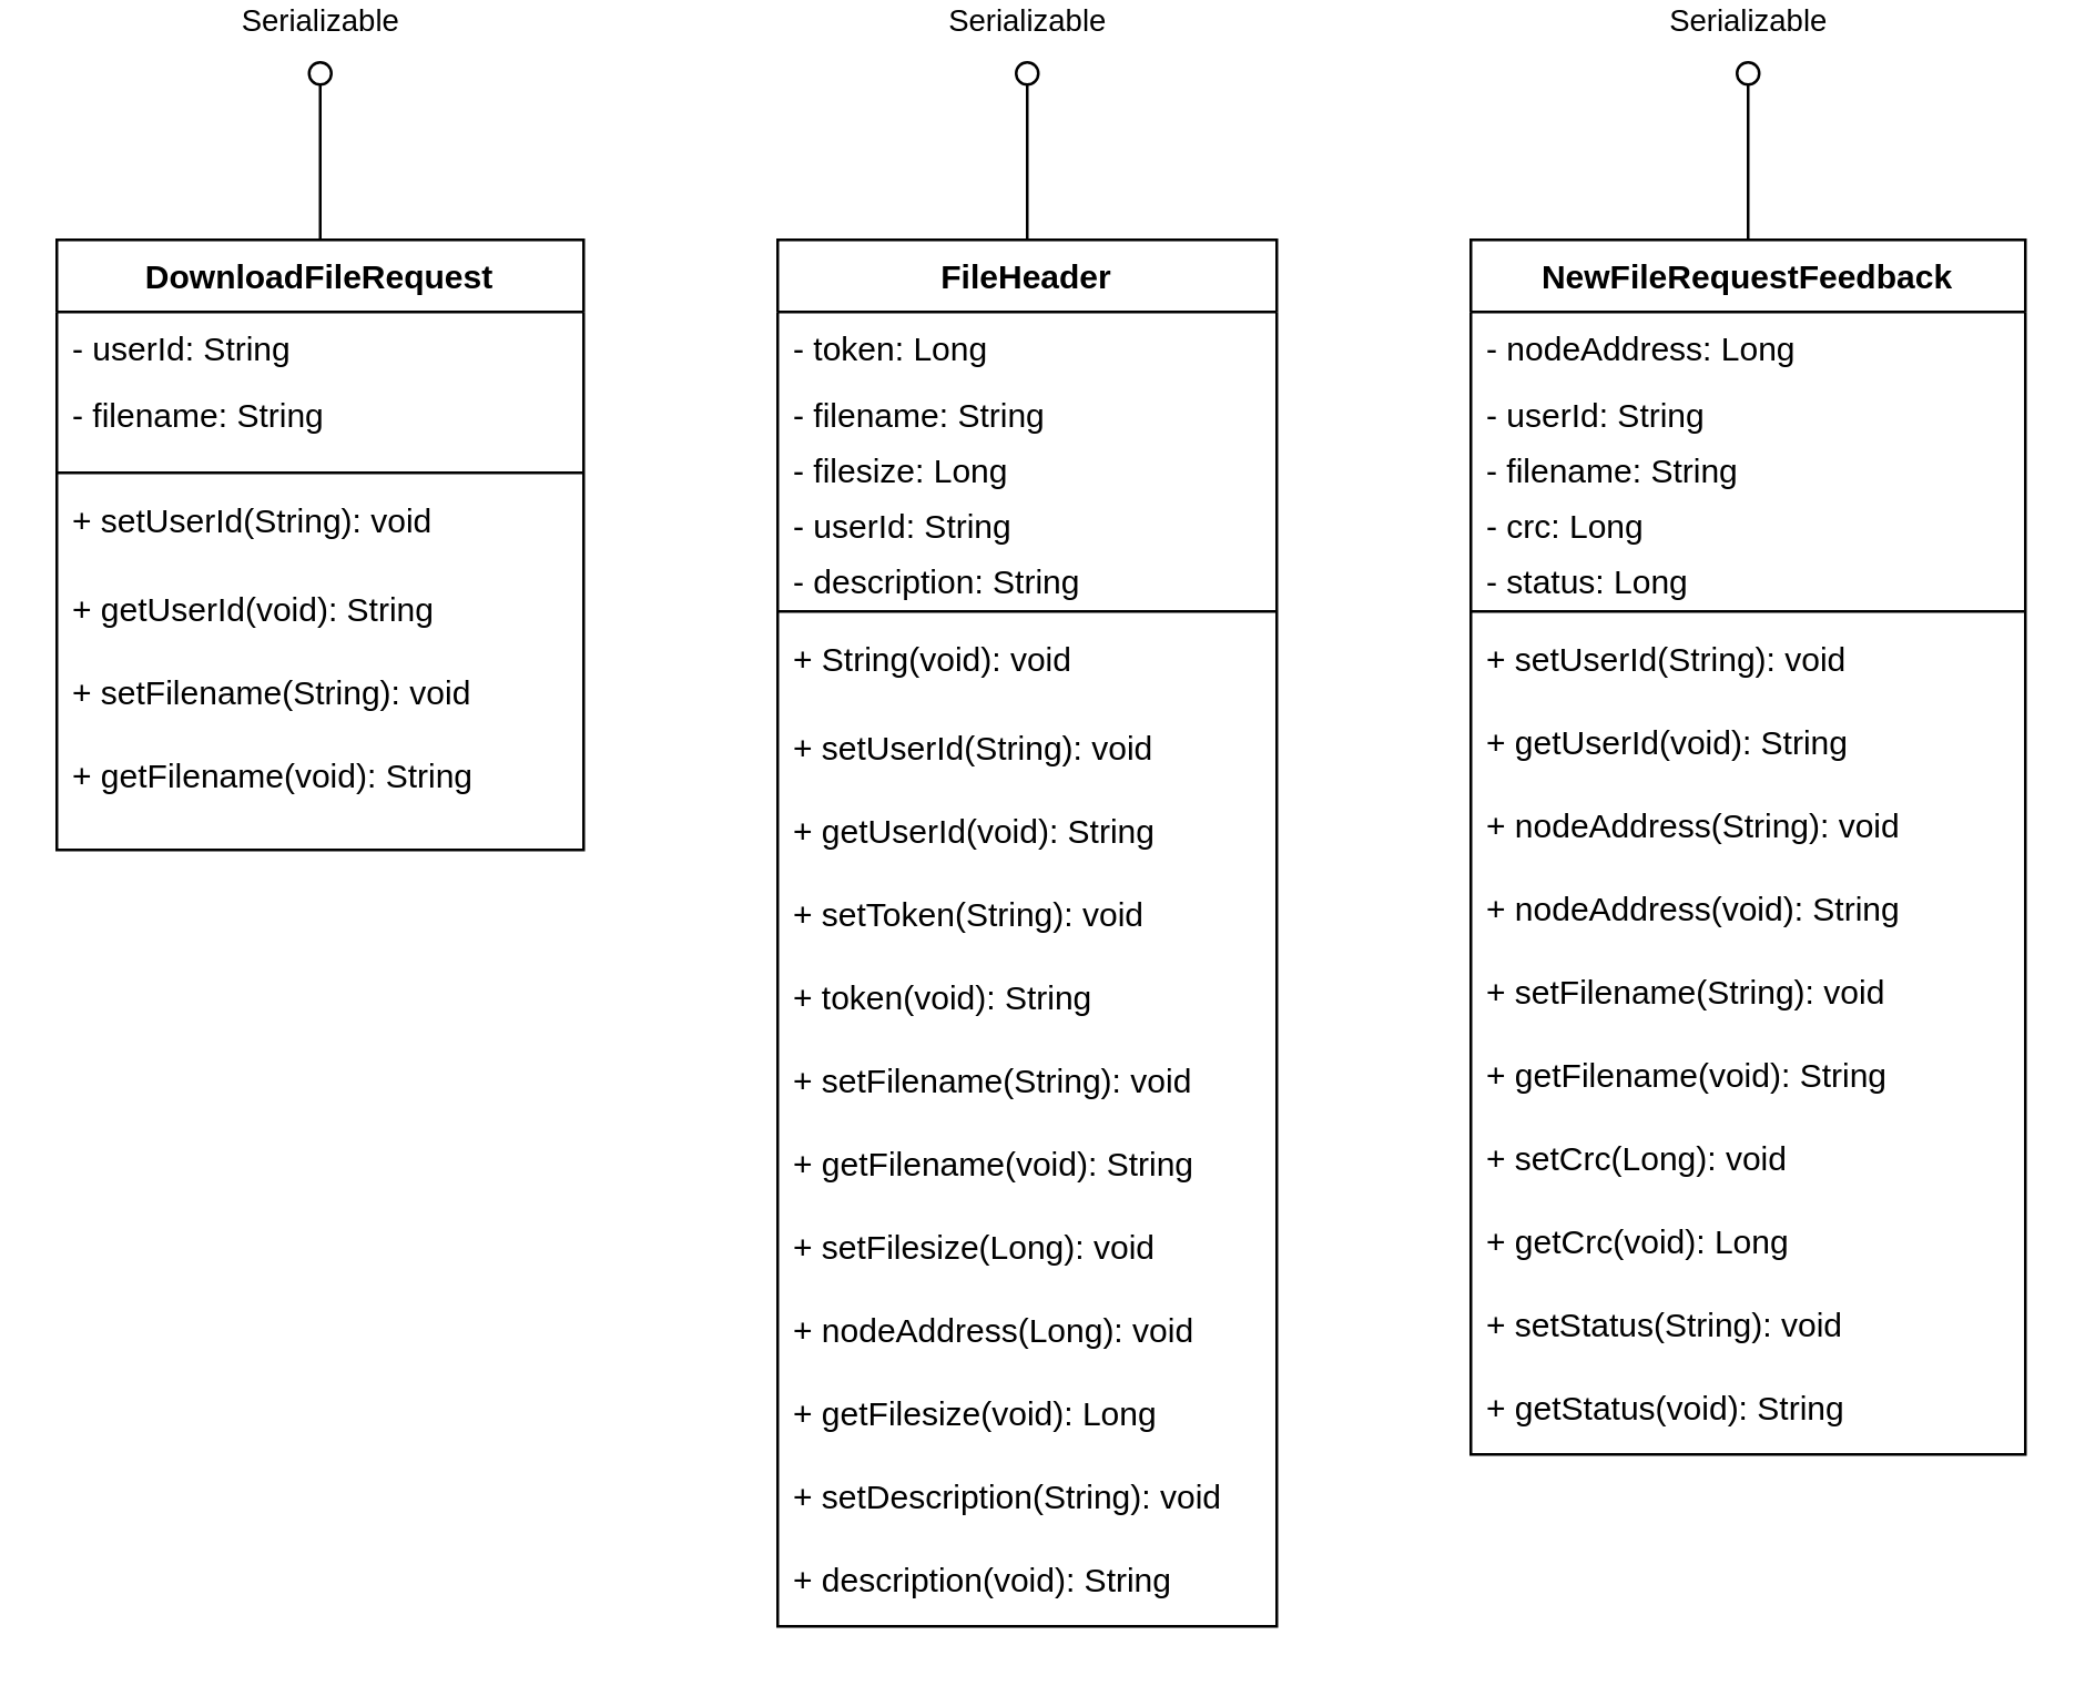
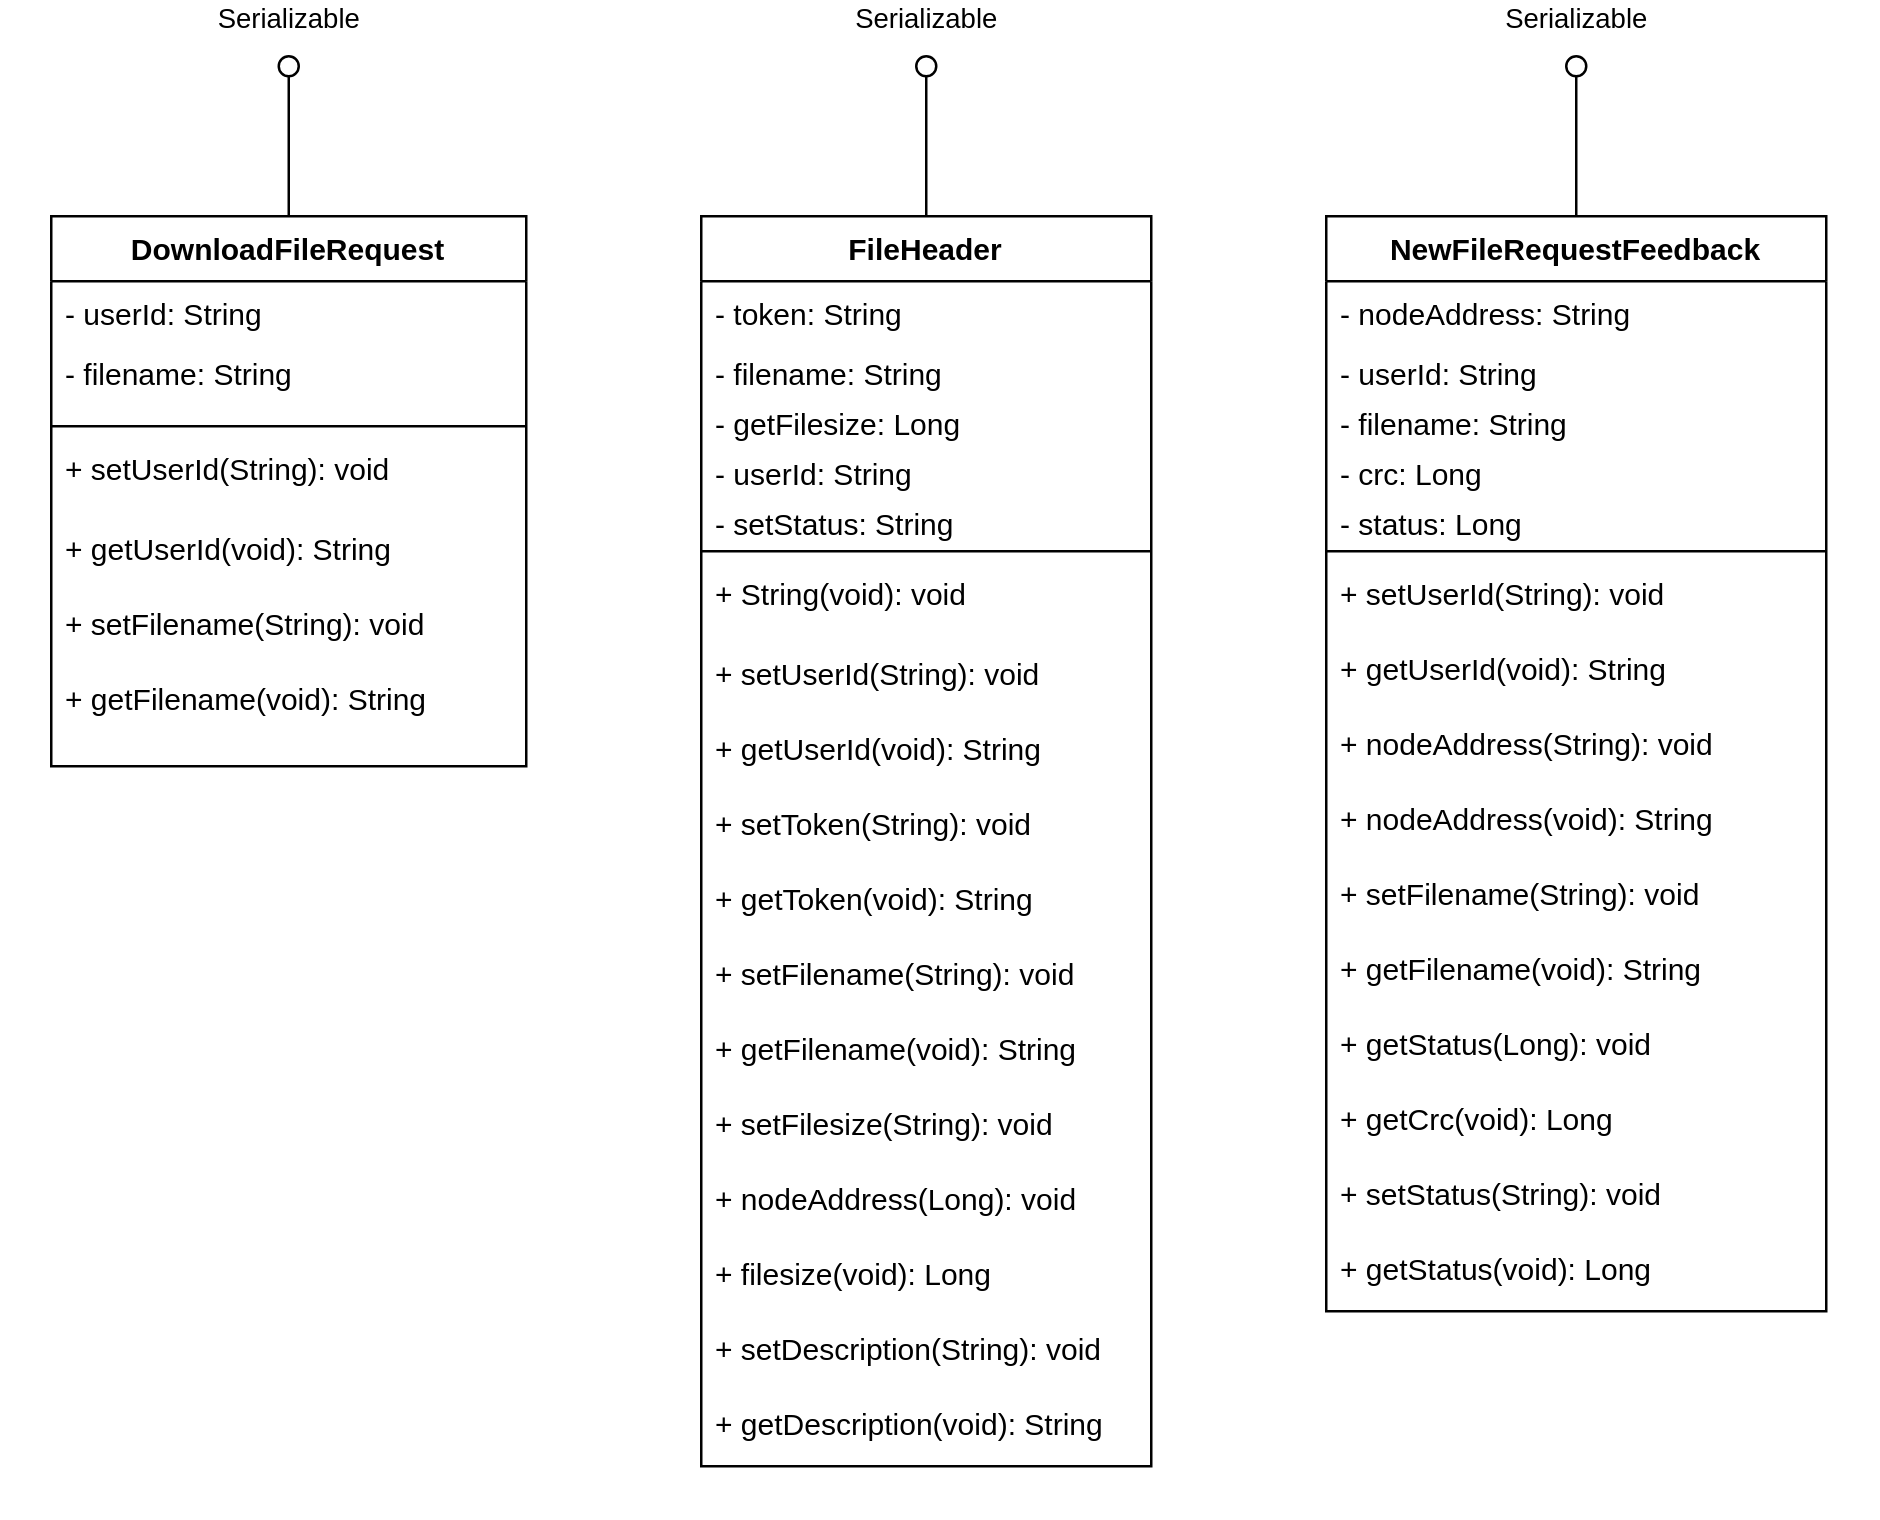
- <mxCell id="12" value="- token: Long" style="text;strokeColor=none;fillColor=none;align=left;verticalAlign=top;spacingLeft=4;spacingRight=4;overflow=hidden;rotatable=0;points=[[0,0.5],[1,0.5]];portConstraint=eastwest;" vertex="1" parent="11"><mxGeometry y="26" width="180" height="24" as="geometry" /></mxCell>
+ <mxCell id="12" value="- token: String" style="text;strokeColor=none;fillColor=none;align=left;verticalAlign=top;spacingLeft=4;spacingRight=4;overflow=hidden;rotatable=0;points=[[0,0.5],[1,0.5]];portConstraint=eastwest;" vertex="1" parent="11"><mxGeometry y="26" width="180" height="24" as="geometry" /></mxCell>
- <mxCell id="32" value="- nodeAddress: Long" style="text;strokeColor=none;fillColor=none;align=left;verticalAlign=top;spacingLeft=4;spacingRight=4;overflow=hidden;rotatable=0;points=[[0,0.5],[1,0.5]];portConstraint=eastwest;" vertex="1" parent="31"><mxGeometry y="26" width="200" height="24" as="geometry" /></mxCell>
+ <mxCell id="32" value="- nodeAddress: String" style="text;strokeColor=none;fillColor=none;align=left;verticalAlign=top;spacingLeft=4;spacingRight=4;overflow=hidden;rotatable=0;points=[[0,0.5],[1,0.5]];portConstraint=eastwest;" vertex="1" parent="31"><mxGeometry y="26" width="200" height="24" as="geometry" /></mxCell>
- <mxCell id="14" value="- filesize: Long" style="text;strokeColor=none;fillColor=none;align=left;verticalAlign=top;spacingLeft=4;spacingRight=4;overflow=hidden;rotatable=0;points=[[0,0.5],[1,0.5]];portConstraint=eastwest;" vertex="1" parent="11"><mxGeometry y="70" width="180" height="20" as="geometry" /></mxCell>
+ <mxCell id="14" value="- getFilesize: Long" style="text;strokeColor=none;fillColor=none;align=left;verticalAlign=top;spacingLeft=4;spacingRight=4;overflow=hidden;rotatable=0;points=[[0,0.5],[1,0.5]];portConstraint=eastwest;" vertex="1" parent="11"><mxGeometry y="70" width="180" height="20" as="geometry" /></mxCell>
- <mxCell id="16" value="- description: String" style="text;strokeColor=none;fillColor=none;align=left;verticalAlign=top;spacingLeft=4;spacingRight=4;overflow=hidden;rotatable=0;points=[[0,0.5],[1,0.5]];portConstraint=eastwest;" vertex="1" parent="11"><mxGeometry y="110" width="180" height="20" as="geometry" /></mxCell>
+ <mxCell id="16" value="- setStatus: String" style="text;strokeColor=none;fillColor=none;align=left;verticalAlign=top;spacingLeft=4;spacingRight=4;overflow=hidden;rotatable=0;points=[[0,0.5],[1,0.5]];portConstraint=eastwest;" vertex="1" parent="11"><mxGeometry y="110" width="180" height="20" as="geometry" /></mxCell>
- <mxCell id="22" value="+ token(void): String" style="text;strokeColor=none;fillColor=none;align=left;verticalAlign=top;spacingLeft=4;spacingRight=4;overflow=hidden;rotatable=0;points=[[0,0.5],[1,0.5]];portConstraint=eastwest;" vertex="1" parent="11"><mxGeometry y="260" width="180" height="30" as="geometry" /></mxCell>
+ <mxCell id="22" value="+ getToken(void): String" style="text;strokeColor=none;fillColor=none;align=left;verticalAlign=top;spacingLeft=4;spacingRight=4;overflow=hidden;rotatable=0;points=[[0,0.5],[1,0.5]];portConstraint=eastwest;" vertex="1" parent="11"><mxGeometry y="260" width="180" height="30" as="geometry" /></mxCell>
- <mxCell id="44" value="+ setCrc(Long): void" style="text;strokeColor=none;fillColor=none;align=left;verticalAlign=top;spacingLeft=4;spacingRight=4;overflow=hidden;rotatable=0;points=[[0,0.5],[1,0.5]];portConstraint=eastwest;" vertex="1" parent="31"><mxGeometry y="318" width="200" height="30" as="geometry" /></mxCell>
+ <mxCell id="44" value="+ getStatus(Long): void" style="text;strokeColor=none;fillColor=none;align=left;verticalAlign=top;spacingLeft=4;spacingRight=4;overflow=hidden;rotatable=0;points=[[0,0.5],[1,0.5]];portConstraint=eastwest;" vertex="1" parent="31"><mxGeometry y="318" width="200" height="30" as="geometry" /></mxCell>
- <mxCell id="25" value="+ setFilesize(Long): void" style="text;strokeColor=none;fillColor=none;align=left;verticalAlign=top;spacingLeft=4;spacingRight=4;overflow=hidden;rotatable=0;points=[[0,0.5],[1,0.5]];portConstraint=eastwest;" vertex="1" parent="11"><mxGeometry y="350" width="180" height="30" as="geometry" /></mxCell>
+ <mxCell id="25" value="+ setFilesize(String): void" style="text;strokeColor=none;fillColor=none;align=left;verticalAlign=top;spacingLeft=4;spacingRight=4;overflow=hidden;rotatable=0;points=[[0,0.5],[1,0.5]];portConstraint=eastwest;" vertex="1" parent="11"><mxGeometry y="350" width="180" height="30" as="geometry" /></mxCell>
- <mxCell id="47" value="+ getStatus(void): String" style="text;strokeColor=none;fillColor=none;align=left;verticalAlign=top;spacingLeft=4;spacingRight=4;overflow=hidden;rotatable=0;points=[[0,0.5],[1,0.5]];portConstraint=eastwest;" vertex="1" parent="31"><mxGeometry y="408" width="200" height="30" as="geometry" /></mxCell>
+ <mxCell id="47" value="+ getStatus(void): Long" style="text;strokeColor=none;fillColor=none;align=left;verticalAlign=top;spacingLeft=4;spacingRight=4;overflow=hidden;rotatable=0;points=[[0,0.5],[1,0.5]];portConstraint=eastwest;" vertex="1" parent="31"><mxGeometry y="408" width="200" height="30" as="geometry" /></mxCell>
- <mxCell id="27" value="+ getFilesize(void): Long" style="text;strokeColor=none;fillColor=none;align=left;verticalAlign=top;spacingLeft=4;spacingRight=4;overflow=hidden;rotatable=0;points=[[0,0.5],[1,0.5]];portConstraint=eastwest;" vertex="1" parent="11"><mxGeometry y="410" width="180" height="30" as="geometry" /></mxCell>
+ <mxCell id="27" value="+ filesize(void): Long" style="text;strokeColor=none;fillColor=none;align=left;verticalAlign=top;spacingLeft=4;spacingRight=4;overflow=hidden;rotatable=0;points=[[0,0.5],[1,0.5]];portConstraint=eastwest;" vertex="1" parent="11"><mxGeometry y="410" width="180" height="30" as="geometry" /></mxCell>
- <mxCell id="29" value="+ description(void): String" style="text;strokeColor=none;fillColor=none;align=left;verticalAlign=top;spacingLeft=4;spacingRight=4;overflow=hidden;rotatable=0;points=[[0,0.5],[1,0.5]];portConstraint=eastwest;" vertex="1" parent="11"><mxGeometry y="470" width="180" height="30" as="geometry" /></mxCell>
+ <mxCell id="29" value="+ getDescription(void): String" style="text;strokeColor=none;fillColor=none;align=left;verticalAlign=top;spacingLeft=4;spacingRight=4;overflow=hidden;rotatable=0;points=[[0,0.5],[1,0.5]];portConstraint=eastwest;" vertex="1" parent="11"><mxGeometry y="470" width="180" height="30" as="geometry" /></mxCell>
